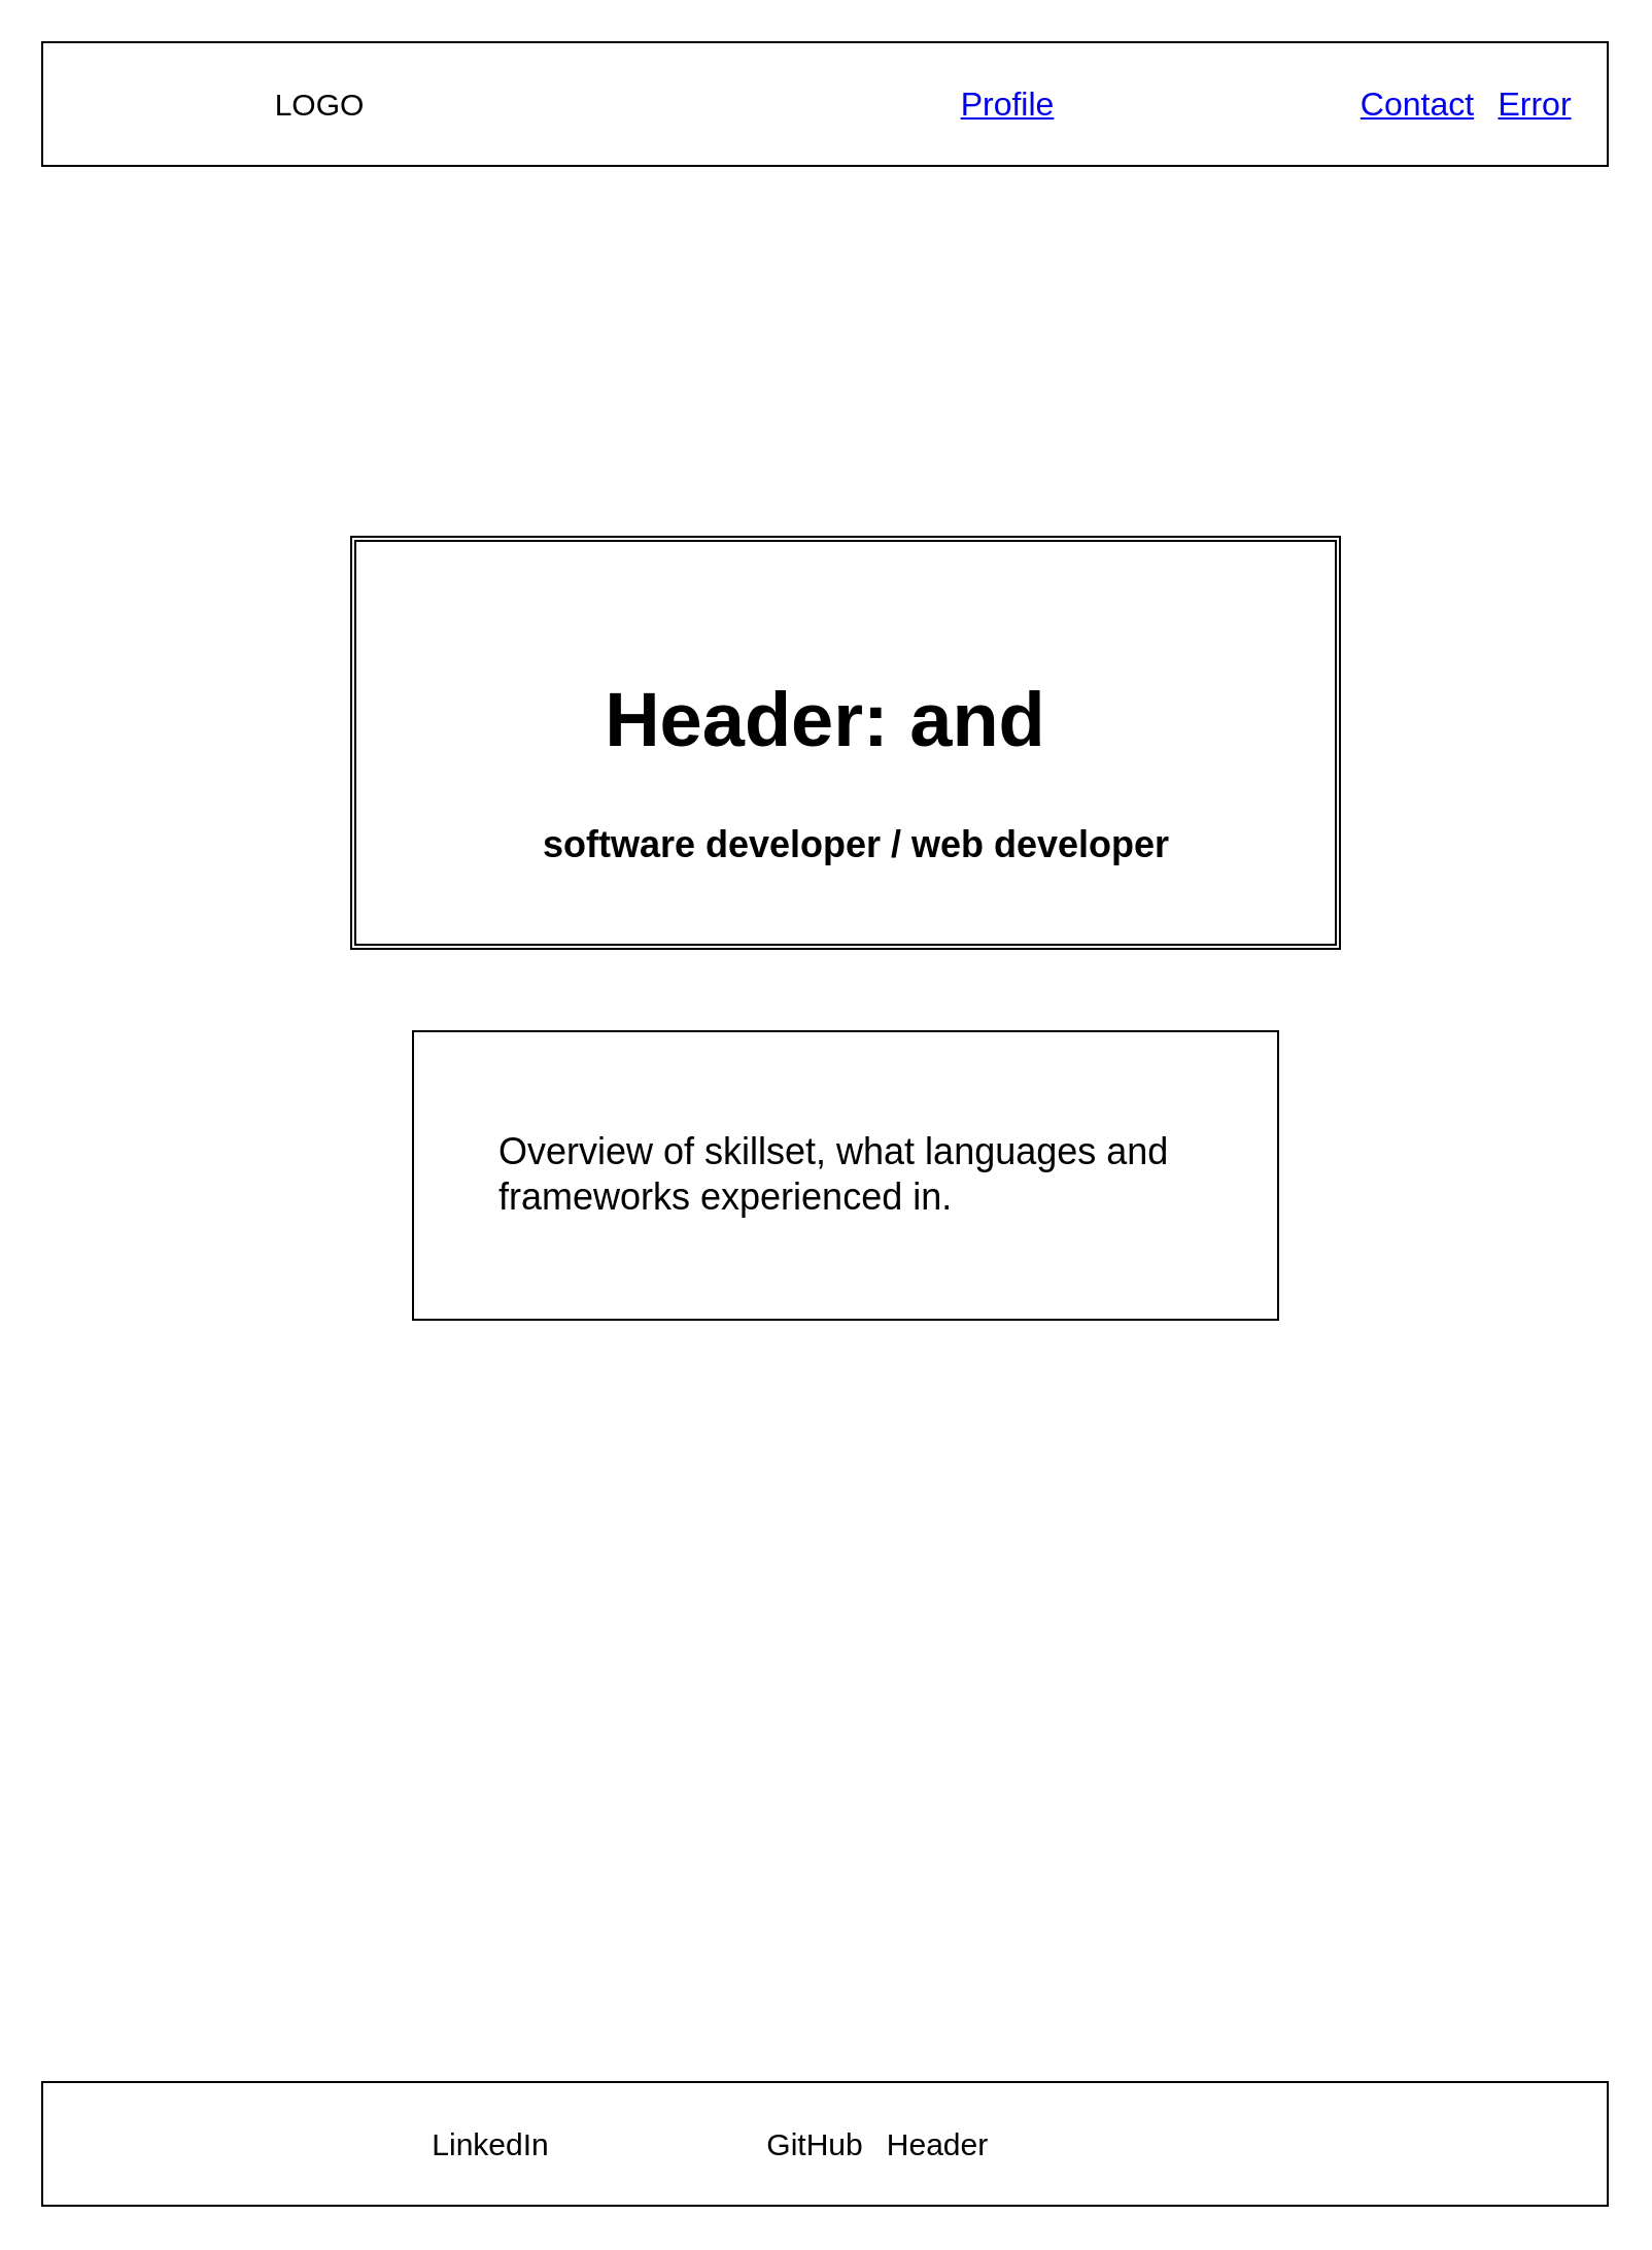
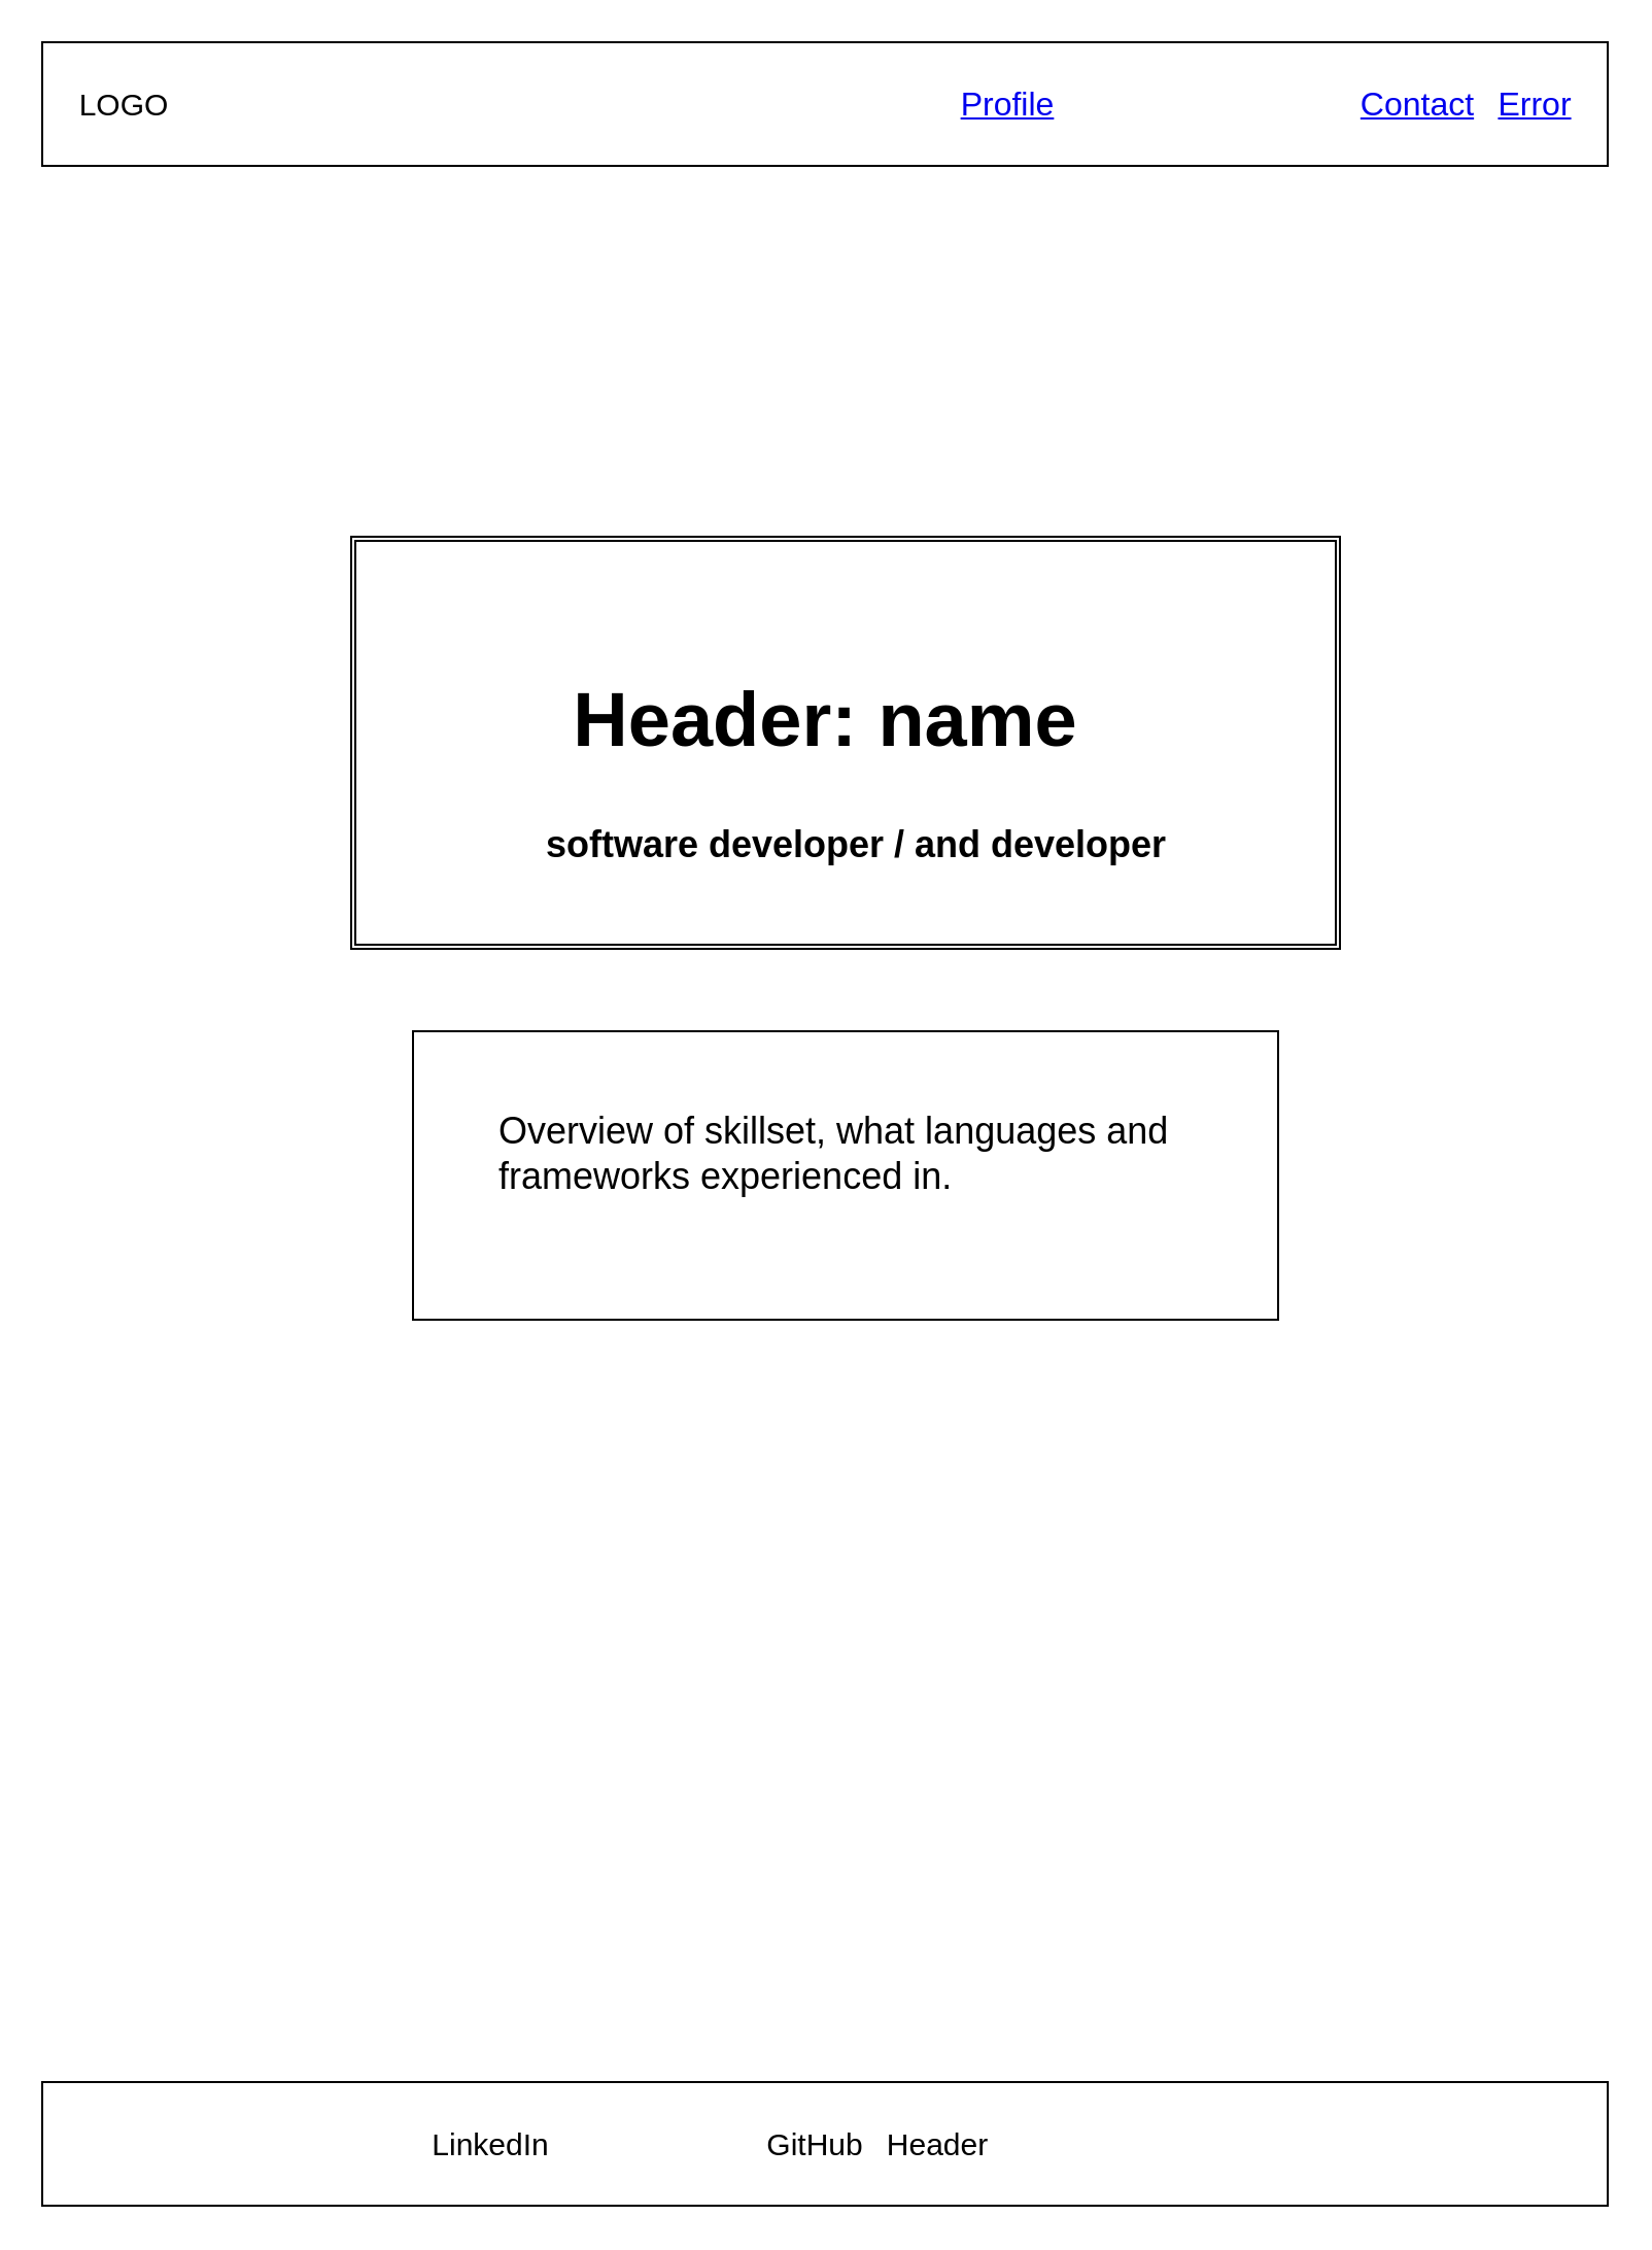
- <mxCell id="4" value="&lt;font style=&quot;font-size: 15px&quot;&gt;LOGO&lt;/font&gt;" style="text;html=1;strokeColor=none;fillColor=none;align=center;verticalAlign=middle;whiteSpace=wrap;rounded=0;sketch=0;" parent="1" vertex="1"><mxGeometry x="125" y="25" width="60" height="50" as="geometry" /></mxCell>
+ <mxCell id="4" value="&lt;font style=&quot;font-size: 15px&quot;&gt;LOGO&lt;/font&gt;" style="text;html=1;strokeColor=none;fillColor=none;align=center;verticalAlign=middle;whiteSpace=wrap;rounded=0;sketch=0;" parent="1" vertex="1"><mxGeometry x="30" y="25" width="60" height="50" as="geometry" /></mxCell>
- <mxCell id="8" value="&lt;font style=&quot;font-size: 37px&quot;&gt;Header: and&lt;/font&gt;" style="text;strokeColor=none;fillColor=none;html=1;fontSize=24;fontStyle=1;verticalAlign=middle;align=center;rounded=0;sketch=0;" parent="1" vertex="1"><mxGeometry x="287.5" y="302.5" width="225" height="95" as="geometry" /></mxCell>
+ <mxCell id="8" value="&lt;font style=&quot;font-size: 37px&quot;&gt;Header: name&lt;/font&gt;" style="text;strokeColor=none;fillColor=none;html=1;fontSize=24;fontStyle=1;verticalAlign=middle;align=center;rounded=0;sketch=0;" parent="1" vertex="1"><mxGeometry x="287.5" y="302.5" width="225" height="95" as="geometry" /></mxCell>
- <mxCell id="12" value="software developer / web developer" style="text;strokeColor=none;fillColor=none;html=1;fontSize=18;fontStyle=1;verticalAlign=middle;align=center;rounded=0;sketch=0;" parent="1" vertex="1"><mxGeometry x="200" y="390" width="430" height="40" as="geometry" /></mxCell>
+ <mxCell id="12" value="software developer / and developer" style="text;strokeColor=none;fillColor=none;html=1;fontSize=18;fontStyle=1;verticalAlign=middle;align=center;rounded=0;sketch=0;" parent="1" vertex="1"><mxGeometry x="200" y="390" width="430" height="40" as="geometry" /></mxCell>
- <mxCell id="11" value="&lt;font size=&quot;4&quot;&gt;Overview of skillset, what languages and frameworks experienced in.&amp;nbsp;&lt;/font&gt;" style="text;html=1;strokeColor=none;fillColor=none;align=left;verticalAlign=middle;whiteSpace=wrap;rounded=0;sketch=0;" parent="1" vertex="1"><mxGeometry x="240" y="530" width="340" height="80" as="geometry" /></mxCell>
+ <mxCell id="11" value="&lt;font size=&quot;4&quot;&gt;Overview of skillset, what languages and frameworks experienced in.&amp;nbsp;&lt;/font&gt;" style="text;html=1;strokeColor=none;fillColor=none;align=left;verticalAlign=middle;whiteSpace=wrap;rounded=0;sketch=0;" parent="1" vertex="1"><mxGeometry x="240" y="520" width="340" height="80" as="geometry" /></mxCell>
